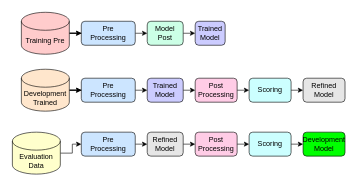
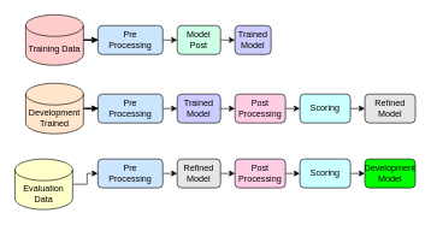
- <mxCell id="9" value="Training Pre" style="shape=cylinder3;whiteSpace=wrap;html=1;boundedLbl=1;backgroundOutline=1;size=15;fillColor=#FFCCCC;" parent="1" vertex="1"><mxGeometry y="20" width="80" height="70" as="geometry" x="35" /></mxCell>
+ <mxCell id="9" value="Training Data" style="shape=cylinder3;whiteSpace=wrap;html=1;boundedLbl=1;backgroundOutline=1;size=15;fillColor=#FFCCCC;" parent="1" vertex="1"><mxGeometry y="20" width="80" height="70" as="geometry" x="35" /></mxCell>
